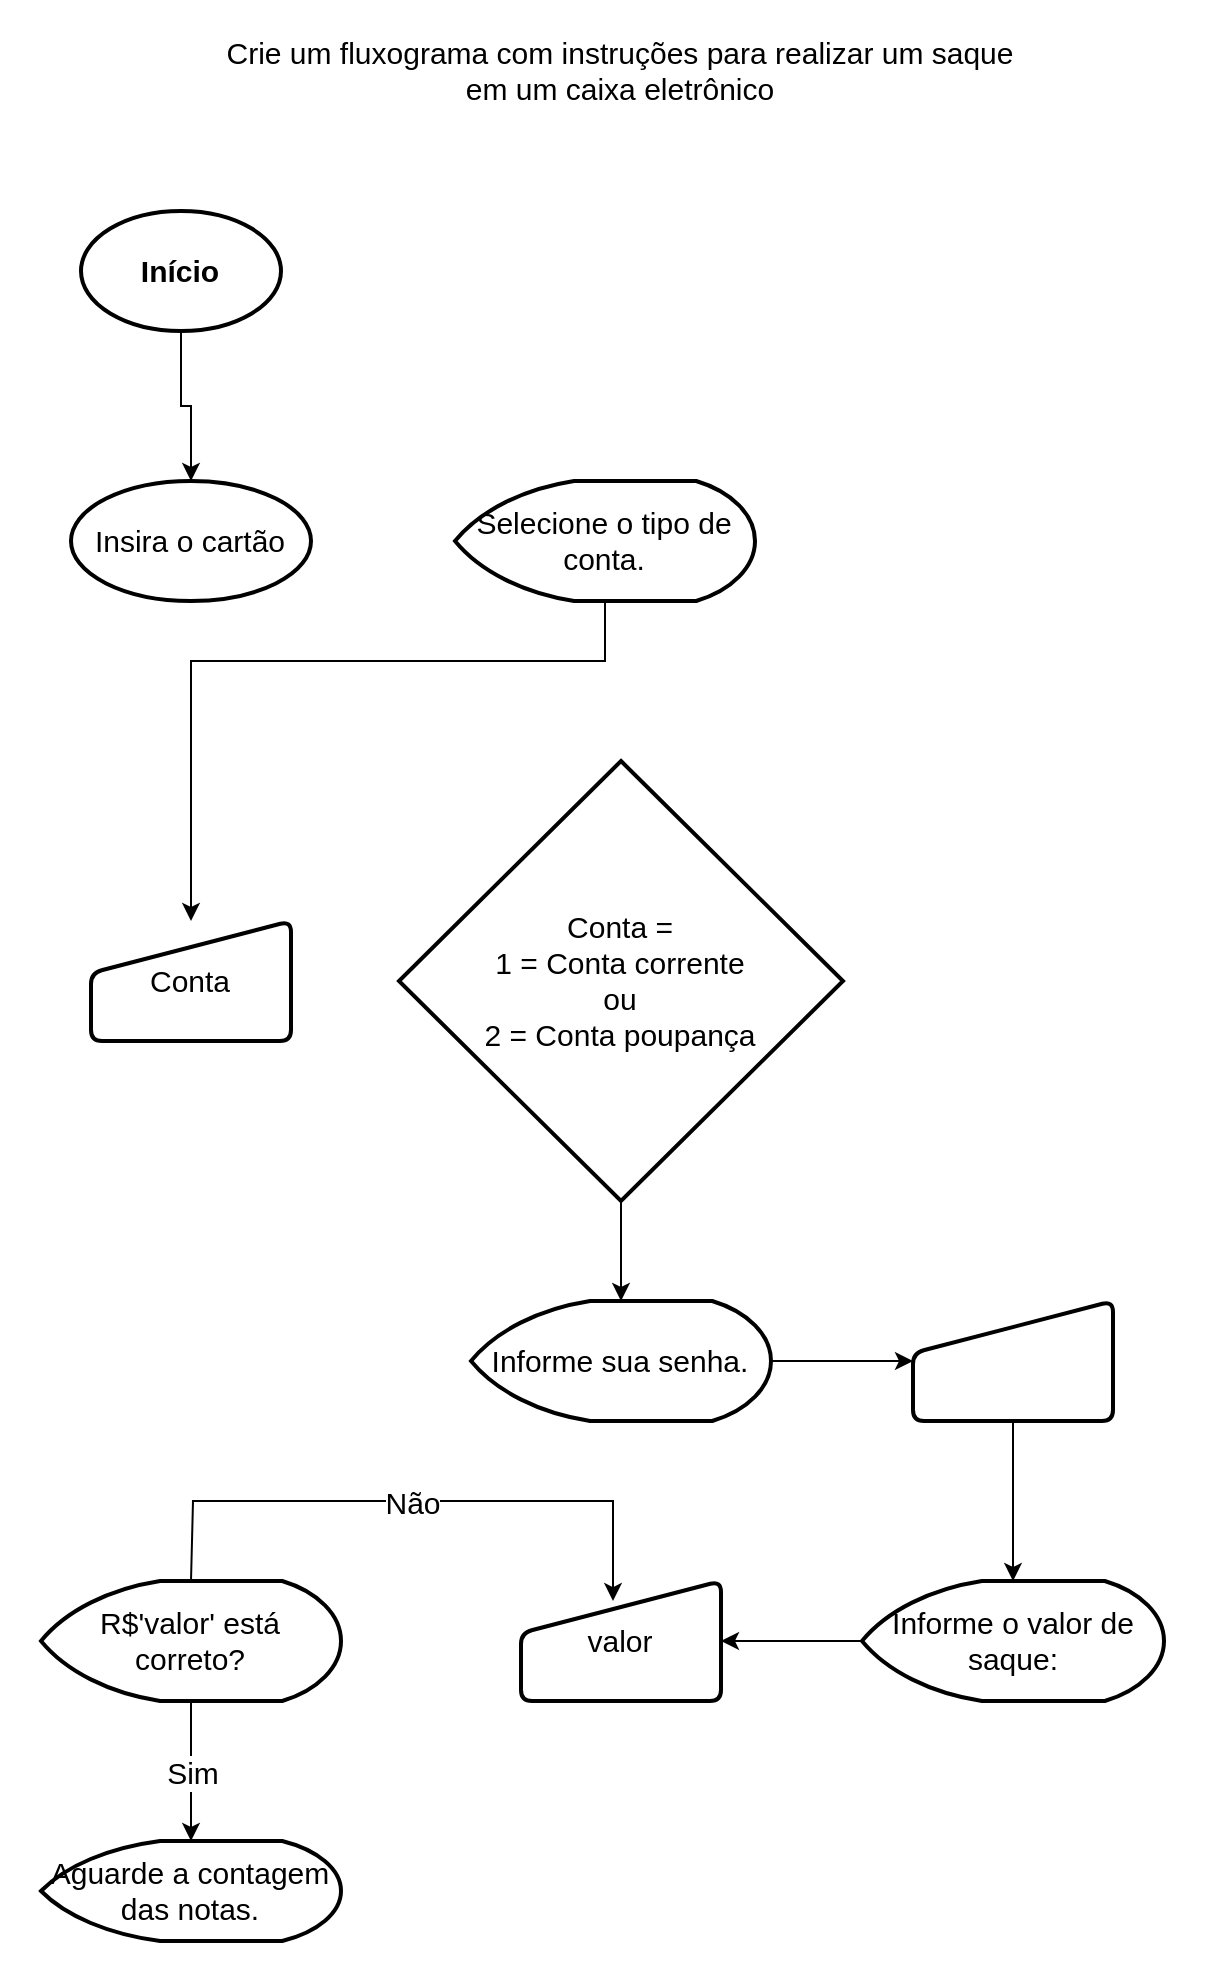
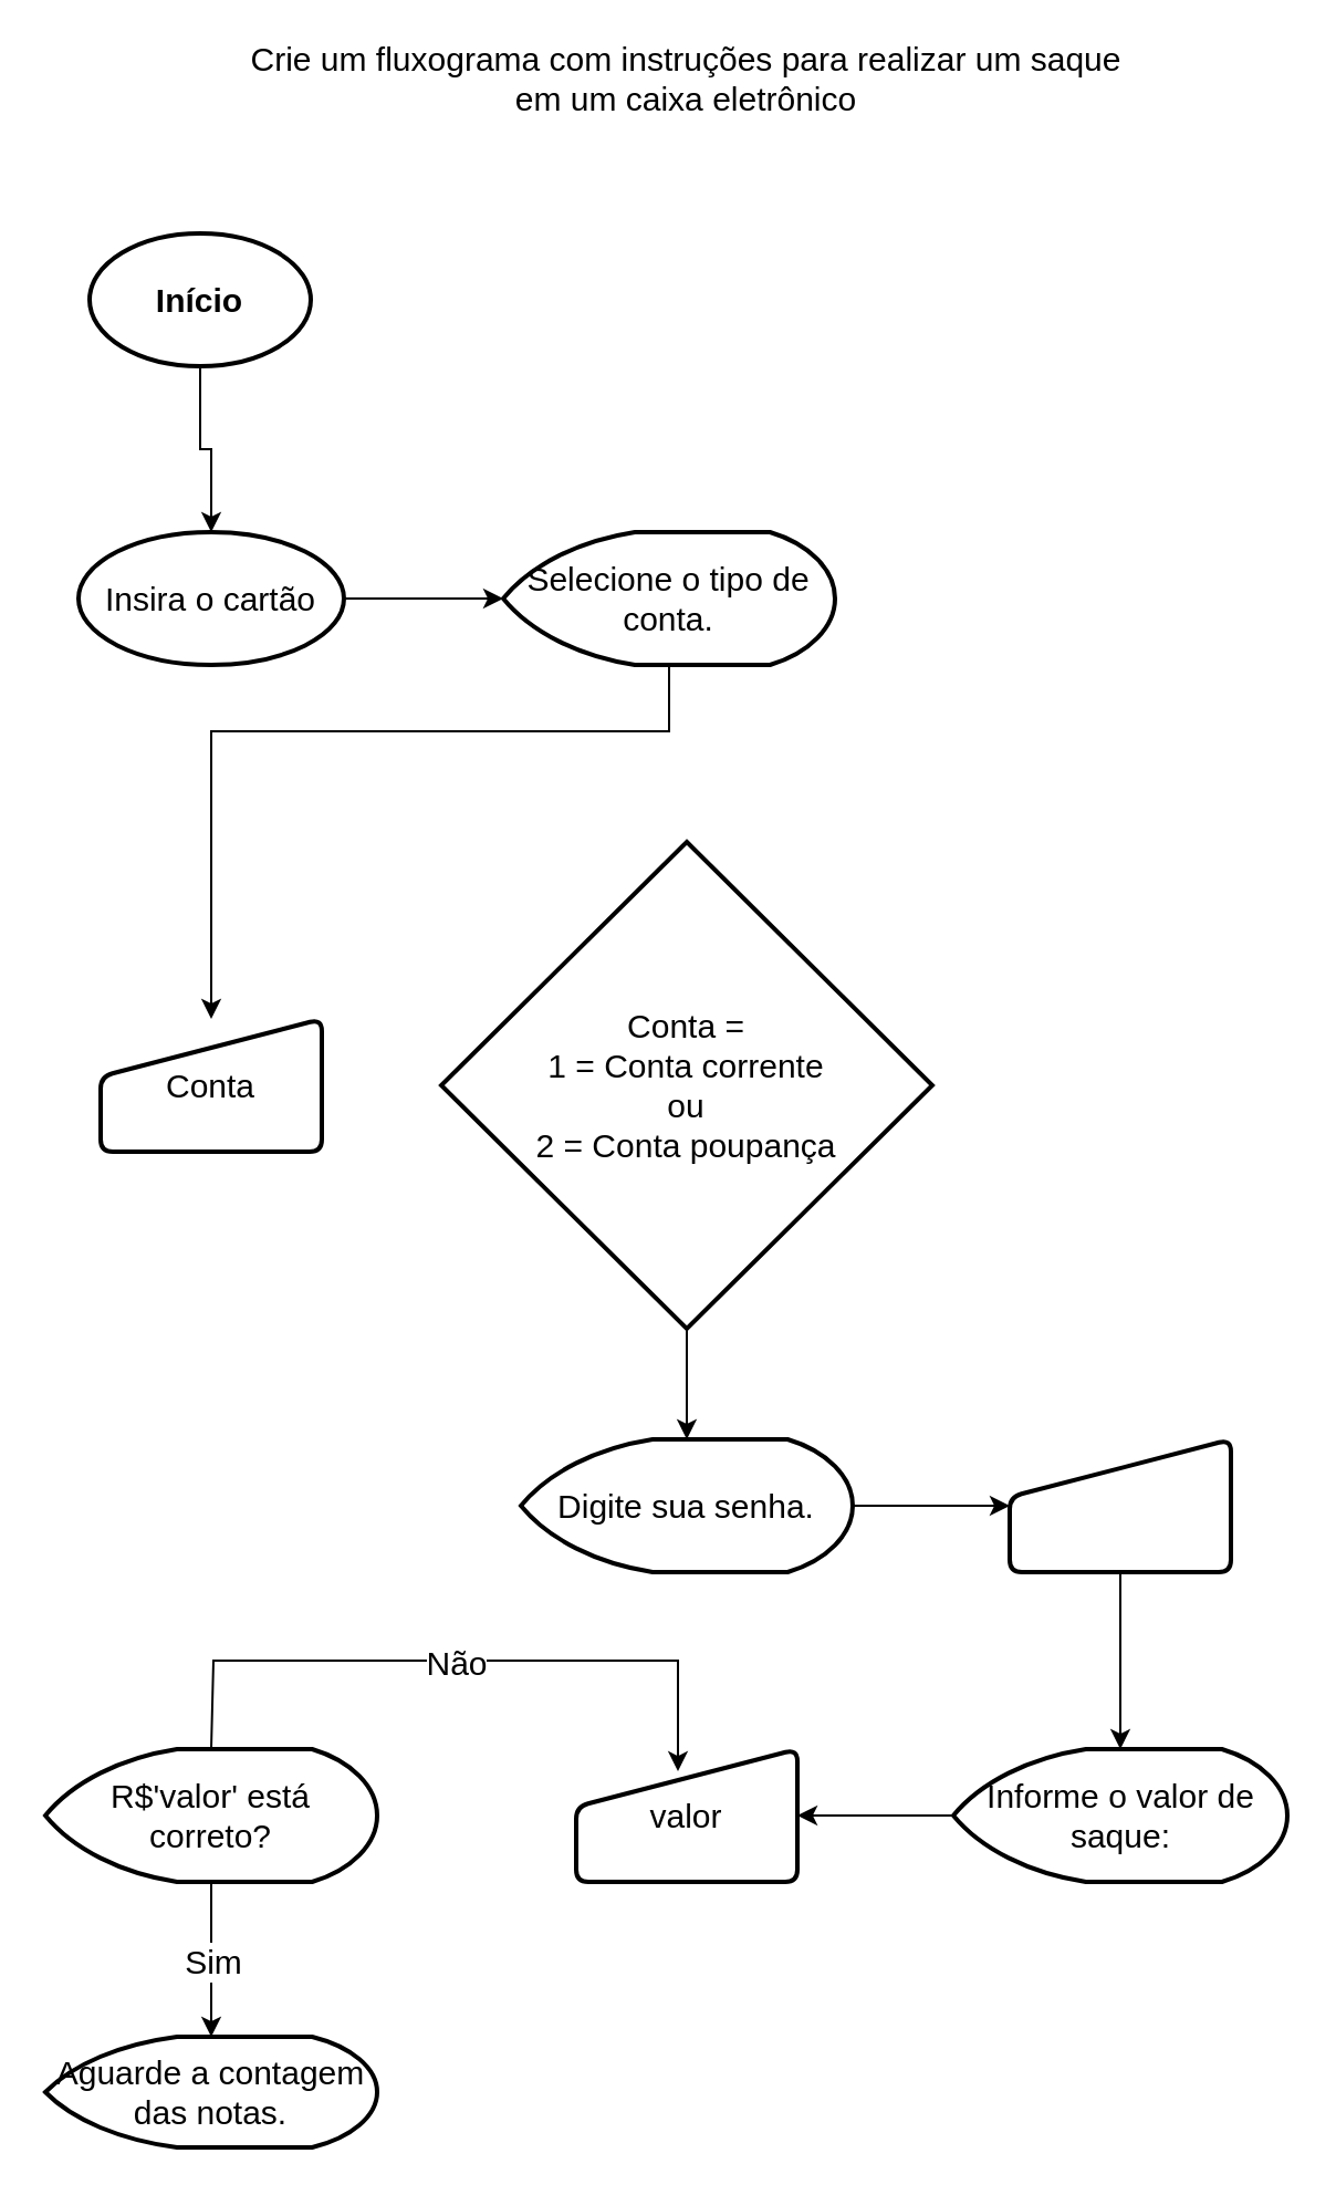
+ <mxCell id="4" style="edgeStyle=orthogonalEdgeStyle;rounded=0;orthogonalLoop=1;jettySize=auto;html=1;fontSize=15;" edge="1" parent="1" source="5" target="9"><mxGeometry relative="1" as="geometry" /></mxCell>
- <mxCell id="12" value="Informe sua senha." style="strokeWidth=2;html=1;shape=mxgraph.flowchart.display;whiteSpace=wrap;fontSize=15;" vertex="1" parent="1"><mxGeometry x="235" y="650" width="150" height="60" as="geometry" /></mxCell>
+ <mxCell id="12" value="Digite sua senha." style="strokeWidth=2;html=1;shape=mxgraph.flowchart.display;whiteSpace=wrap;fontSize=15;" vertex="1" parent="1"><mxGeometry x="235" y="650" width="150" height="60" as="geometry" /></mxCell>
